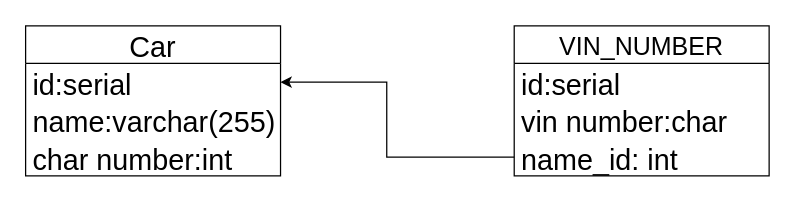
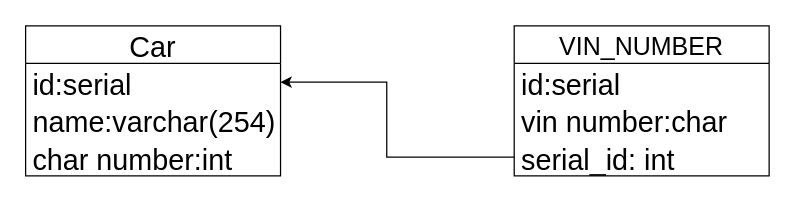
- <mxCell id="4" value="name:varchar(255)" style="text;strokeColor=none;fillColor=none;align=left;verticalAlign=middle;spacingLeft=4;spacingRight=4;overflow=hidden;points=[[0,0.5],[1,0.5]];portConstraint=eastwest;rotatable=0;fontSize=23;" vertex="1" parent="2"><mxGeometry y="60" width="204" height="30" as="geometry" /></mxCell>
+ <mxCell id="4" value="name:varchar(254)" style="text;strokeColor=none;fillColor=none;align=left;verticalAlign=middle;spacingLeft=4;spacingRight=4;overflow=hidden;points=[[0,0.5],[1,0.5]];portConstraint=eastwest;rotatable=0;fontSize=23;" vertex="1" parent="2"><mxGeometry y="60" width="204" height="30" as="geometry" /></mxCell>
- <mxCell id="9" value="name_id: int" style="text;strokeColor=none;fillColor=none;align=left;verticalAlign=middle;spacingLeft=4;spacingRight=4;overflow=hidden;points=[[0,0.5],[1,0.5]];portConstraint=eastwest;rotatable=0;fontSize=23;" vertex="1" parent="6"><mxGeometry y="90" width="204" height="30" as="geometry" /></mxCell>
+ <mxCell id="9" value="serial_id: int" style="text;strokeColor=none;fillColor=none;align=left;verticalAlign=middle;spacingLeft=4;spacingRight=4;overflow=hidden;points=[[0,0.5],[1,0.5]];portConstraint=eastwest;rotatable=0;fontSize=23;" vertex="1" parent="6"><mxGeometry y="90" width="204" height="30" as="geometry" /></mxCell>
